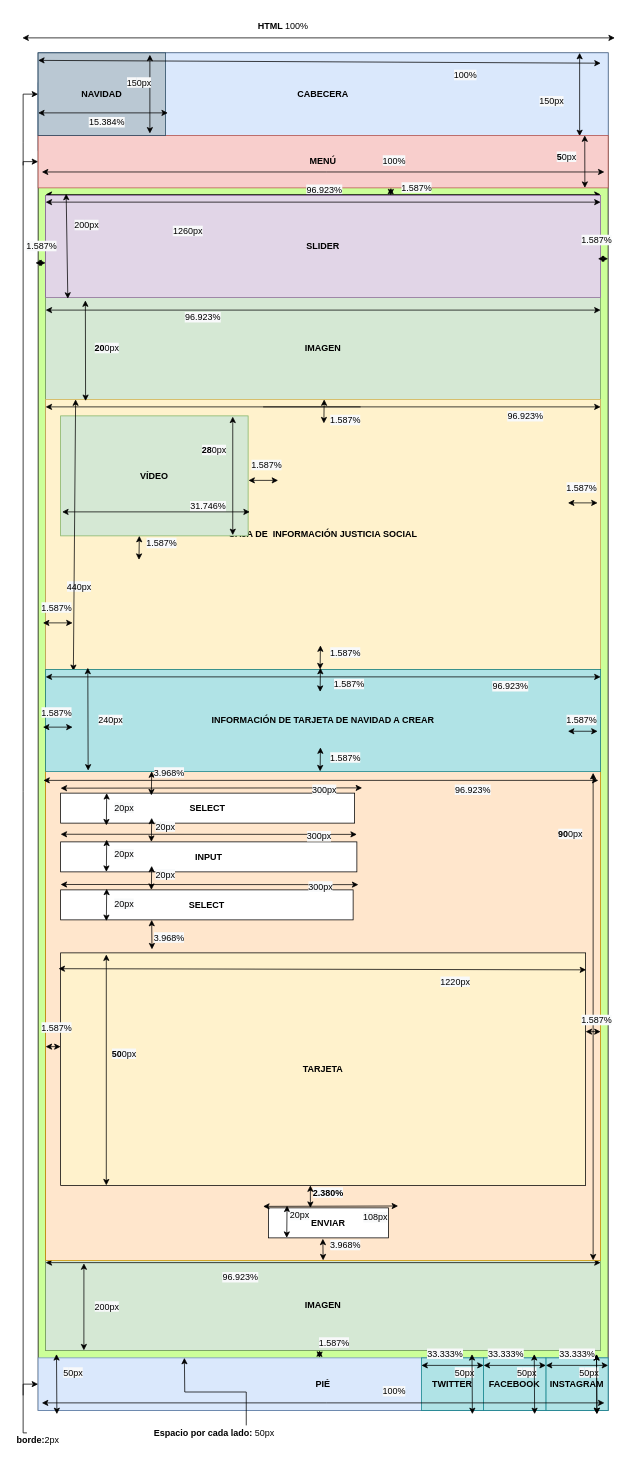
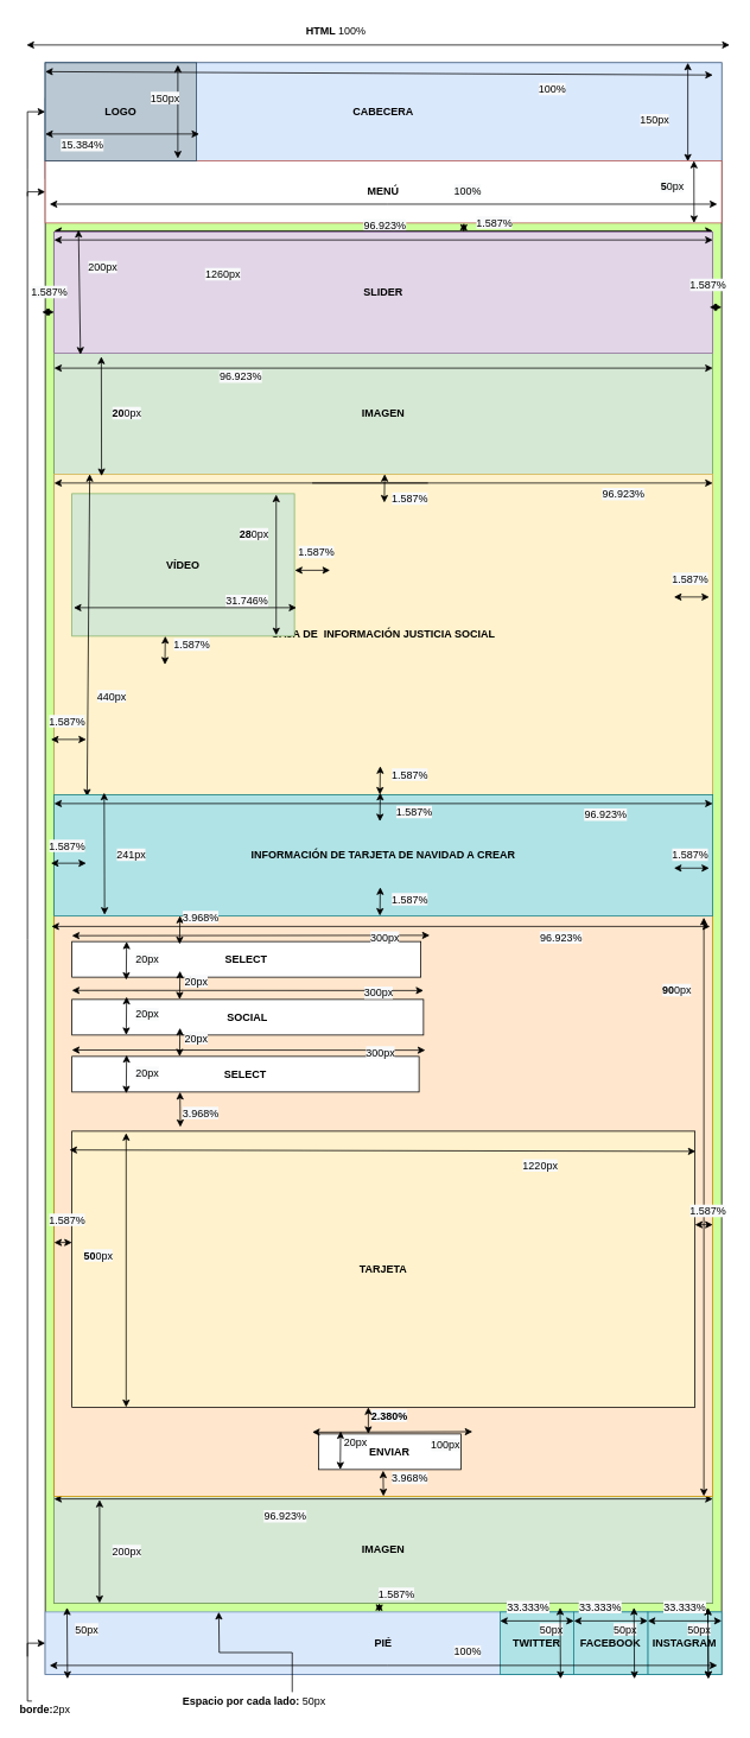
- <mxCell id="45" value="&lt;b&gt;NAVIDAD&lt;/b&gt;" style="rounded=0;whiteSpace=wrap;html=1;fillColor=#bac8d3;strokeColor=#23445d;" parent="1" vertex="1"><mxGeometry x="50" y="70" width="170" height="110" as="geometry" /></mxCell>
+ <mxCell id="45" value="&lt;b&gt;LOGO&lt;/b&gt;" style="rounded=0;whiteSpace=wrap;html=1;fillColor=#bac8d3;strokeColor=#23445d;" parent="1" vertex="1"><mxGeometry x="50" y="70" width="170" height="110" as="geometry" /></mxCell>
- <mxCell id="93" value="&lt;br&gt;&lt;span style=&quot;color: rgb(0 , 0 , 0) ; font-family: &amp;#34;helvetica&amp;#34; ; font-size: 12px ; font-style: normal ; font-weight: 400 ; letter-spacing: normal ; text-align: center ; text-indent: 0px ; text-transform: none ; word-spacing: 0px ; background-color: rgb(248 , 249 , 250) ; display: inline ; float: none&quot;&gt;15.384%&lt;/span&gt;" style="text;html=1;strokeColor=none;fillColor=none;align=center;verticalAlign=middle;whiteSpace=wrap;rounded=0;" parent="1" vertex="1"><mxGeometry x="112" y="140" width="60" height="30" as="geometry" /></mxCell>
+ <mxCell id="93" value="&lt;br&gt;&lt;span style=&quot;color: rgb(0 , 0 , 0) ; font-family: &amp;#34;helvetica&amp;#34; ; font-size: 12px ; font-style: normal ; font-weight: 400 ; letter-spacing: normal ; text-align: center ; text-indent: 0px ; text-transform: none ; word-spacing: 0px ; background-color: rgb(248 , 249 , 250) ; display: inline ; float: none&quot;&gt;15.384%&lt;/span&gt;" style="text;html=1;strokeColor=none;fillColor=none;align=center;verticalAlign=middle;whiteSpace=wrap;rounded=0;" parent="1" vertex="1"><mxGeometry x="62" y="140" width="60" height="30" as="geometry" /></mxCell>
- <mxCell id="21" value="&lt;b&gt;MENÚ&lt;/b&gt;" style="rounded=0;whiteSpace=wrap;html=1;fillColor=#f8cecc;strokeColor=#b85450;" parent="1" vertex="1"><mxGeometry x="50" y="180" width="760" height="70" as="geometry" /></mxCell>
+ <mxCell id="21" value="&lt;b&gt;MENÚ&lt;/b&gt;" style="rounded=0;whiteSpace=wrap;html=1;fillColor=#ffffff;strokeColor=#b85450;" parent="1" vertex="1"><mxGeometry x="50" y="180" width="760" height="70" as="geometry" /></mxCell>
- <mxCell id="39" value="&lt;span style=&quot;color: rgb(0 , 0 , 0) ; font-family: &amp;#34;helvetica&amp;#34; ; font-size: 12px ; font-style: normal ; letter-spacing: normal ; text-align: center ; text-indent: 0px ; text-transform: none ; word-spacing: 0px ; background-color: rgb(248 , 249 , 250) ; display: inline ; float: none&quot;&gt;44&lt;/span&gt;&lt;span style=&quot;color: rgb(0 , 0 , 0) ; font-family: &amp;#34;helvetica&amp;#34; ; font-size: 12px ; font-style: normal ; letter-spacing: normal ; text-align: center ; text-indent: 0px ; text-transform: none ; word-spacing: 0px ; background-color: rgb(248 , 249 , 250) ; display: inline ; float: none&quot;&gt;0px&lt;/span&gt;" style="text;html=1;strokeColor=none;fillColor=none;align=center;verticalAlign=middle;whiteSpace=wrap;rounded=0;" parent="1" vertex="1"><mxGeometry x="80" y="772" width="50" height="20" as="geometry" /></mxCell>
+ <mxCell id="39" value="&lt;span style=&quot;color: rgb(0 , 0 , 0) ; font-family: &amp;#34;helvetica&amp;#34; ; font-size: 12px ; font-style: normal ; letter-spacing: normal ; text-align: center ; text-indent: 0px ; text-transform: none ; word-spacing: 0px ; background-color: rgb(248 , 249 , 250) ; display: inline ; float: none&quot;&gt;44&lt;/span&gt;&lt;span style=&quot;color: rgb(0 , 0 , 0) ; font-family: &amp;#34;helvetica&amp;#34; ; font-size: 12px ; font-style: normal ; letter-spacing: normal ; text-align: center ; text-indent: 0px ; text-transform: none ; word-spacing: 0px ; background-color: rgb(248 , 249 , 250) ; display: inline ; float: none&quot;&gt;0px&lt;/span&gt;" style="text;html=1;strokeColor=none;fillColor=none;align=center;verticalAlign=middle;whiteSpace=wrap;rounded=0;" parent="1" vertex="1"><mxGeometry x="100" y="772" width="50" height="20" as="geometry" /></mxCell>
- <mxCell id="50" value="&lt;span style=&quot;color: rgb(0 , 0 , 0) ; font-family: &amp;#34;helvetica&amp;#34; ; font-size: 12px ; font-style: normal ; letter-spacing: normal ; text-align: center ; text-indent: 0px ; text-transform: none ; word-spacing: 0px ; background-color: rgb(248 , 249 , 250) ; display: inline ; float: none&quot;&gt;24&lt;/span&gt;&lt;span style=&quot;color: rgb(0 , 0 , 0) ; font-family: &amp;#34;helvetica&amp;#34; ; font-size: 12px ; font-style: normal ; letter-spacing: normal ; text-align: center ; text-indent: 0px ; text-transform: none ; word-spacing: 0px ; background-color: rgb(248 , 249 , 250) ; display: inline ; float: none&quot;&gt;0px&lt;/span&gt;" style="text;html=1;strokeColor=none;fillColor=none;align=center;verticalAlign=middle;whiteSpace=wrap;rounded=0;" parent="1" vertex="1"><mxGeometry x="122" y="950" width="50" height="20" as="geometry" /></mxCell>
+ <mxCell id="50" value="&lt;span style=&quot;color: rgb(0 , 0 , 0) ; font-family: &amp;#34;helvetica&amp;#34; ; font-size: 12px ; font-style: normal ; letter-spacing: normal ; text-align: center ; text-indent: 0px ; text-transform: none ; word-spacing: 0px ; background-color: rgb(248 , 249 , 250) ; display: inline ; float: none&quot;&gt;24&lt;/span&gt;&lt;span style=&quot;color: rgb(0 , 0 , 0) ; font-family: &amp;#34;helvetica&amp;#34; ; font-size: 12px ; font-style: normal ; letter-spacing: normal ; text-align: center ; text-indent: 0px ; text-transform: none ; word-spacing: 0px ; background-color: rgb(248 , 249 , 250) ; display: inline ; float: none&quot;&gt;1px&lt;/span&gt;" style="text;html=1;strokeColor=none;fillColor=none;align=center;verticalAlign=middle;whiteSpace=wrap;rounded=0;" parent="1" vertex="1"><mxGeometry x="122" y="950" width="50" height="20" as="geometry" /></mxCell>
- <mxCell id="51" value="&lt;b&gt;INPUT&lt;/b&gt;" style="rounded=0;whiteSpace=wrap;html=1;" parent="1" vertex="1"><mxGeometry x="80" y="1122" width="395" height="40" as="geometry" /></mxCell>
+ <mxCell id="51" value="&lt;b&gt;SOCIAL&lt;/b&gt;" style="rounded=0;whiteSpace=wrap;html=1;" parent="1" vertex="1"><mxGeometry x="80" y="1122" width="395" height="40" as="geometry" /></mxCell>
- <mxCell id="76" value="&lt;span style=&quot;color: rgb(0 , 0 , 0) ; font-family: &amp;#34;helvetica&amp;#34; ; font-size: 12px ; font-style: normal ; letter-spacing: normal ; text-align: center ; text-indent: 0px ; text-transform: none ; word-spacing: 0px ; background-color: rgb(248 , 249 , 250) ; display: inline ; float: none&quot;&gt;&lt;b&gt;50&lt;/b&gt;&lt;/span&gt;&lt;span style=&quot;color: rgb(0 , 0 , 0) ; font-family: &amp;#34;helvetica&amp;#34; ; font-size: 12px ; font-style: normal ; font-weight: 400 ; letter-spacing: normal ; text-align: center ; text-indent: 0px ; text-transform: none ; word-spacing: 0px ; background-color: rgb(248 , 249 , 250) ; display: inline ; float: none&quot;&gt;0px&lt;/span&gt;" style="text;html=1;strokeColor=none;fillColor=none;align=center;verticalAlign=middle;whiteSpace=wrap;rounded=0;" parent="1" vertex="1"><mxGeometry x="140" y="1395" width="50" height="20" as="geometry" /></mxCell>
+ <mxCell id="76" value="&lt;span style=&quot;color: rgb(0 , 0 , 0) ; font-family: &amp;#34;helvetica&amp;#34; ; font-size: 12px ; font-style: normal ; letter-spacing: normal ; text-align: center ; text-indent: 0px ; text-transform: none ; word-spacing: 0px ; background-color: rgb(248 , 249 , 250) ; display: inline ; float: none&quot;&gt;&lt;b&gt;50&lt;/b&gt;&lt;/span&gt;&lt;span style=&quot;color: rgb(0 , 0 , 0) ; font-family: &amp;#34;helvetica&amp;#34; ; font-size: 12px ; font-style: normal ; font-weight: 400 ; letter-spacing: normal ; text-align: center ; text-indent: 0px ; text-transform: none ; word-spacing: 0px ; background-color: rgb(248 , 249 , 250) ; display: inline ; float: none&quot;&gt;0px&lt;/span&gt;" style="text;html=1;strokeColor=none;fillColor=none;align=center;verticalAlign=middle;whiteSpace=wrap;rounded=0;" parent="1" vertex="1"><mxGeometry x="85" y="1400" width="50" height="20" as="geometry" /></mxCell>
- <mxCell id="70" value="&lt;br&gt;&lt;span style=&quot;color: rgb(0 , 0 , 0) ; font-family: &amp;#34;helvetica&amp;#34; ; font-size: 12px ; font-style: normal ; font-weight: 400 ; letter-spacing: normal ; text-align: center ; text-indent: 0px ; text-transform: none ; word-spacing: 0px ; background-color: rgb(248 , 249 , 250) ; display: inline ; float: none&quot;&gt;108px&lt;/span&gt;" style="text;html=1;strokeColor=none;fillColor=none;align=center;verticalAlign=middle;whiteSpace=wrap;rounded=0;" parent="1" vertex="1"><mxGeometry x="470" y="1600" width="60" height="30" as="geometry" /></mxCell>
+ <mxCell id="70" value="&lt;br&gt;&lt;span style=&quot;color: rgb(0 , 0 , 0) ; font-family: &amp;#34;helvetica&amp;#34; ; font-size: 12px ; font-style: normal ; font-weight: 400 ; letter-spacing: normal ; text-align: center ; text-indent: 0px ; text-transform: none ; word-spacing: 0px ; background-color: rgb(248 , 249 , 250) ; display: inline ; float: none&quot;&gt;100px&lt;/span&gt;" style="text;html=1;strokeColor=none;fillColor=none;align=center;verticalAlign=middle;whiteSpace=wrap;rounded=0;" parent="1" vertex="1"><mxGeometry x="470" y="1600" width="60" height="30" as="geometry" /></mxCell>
